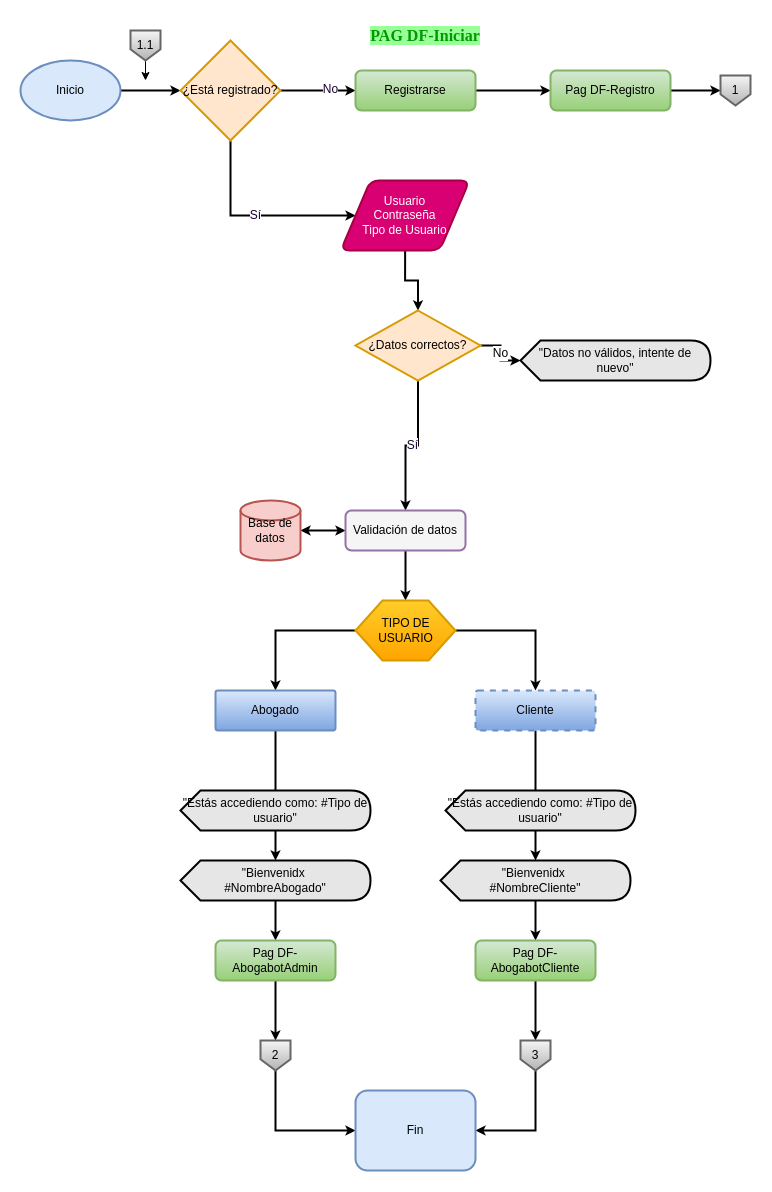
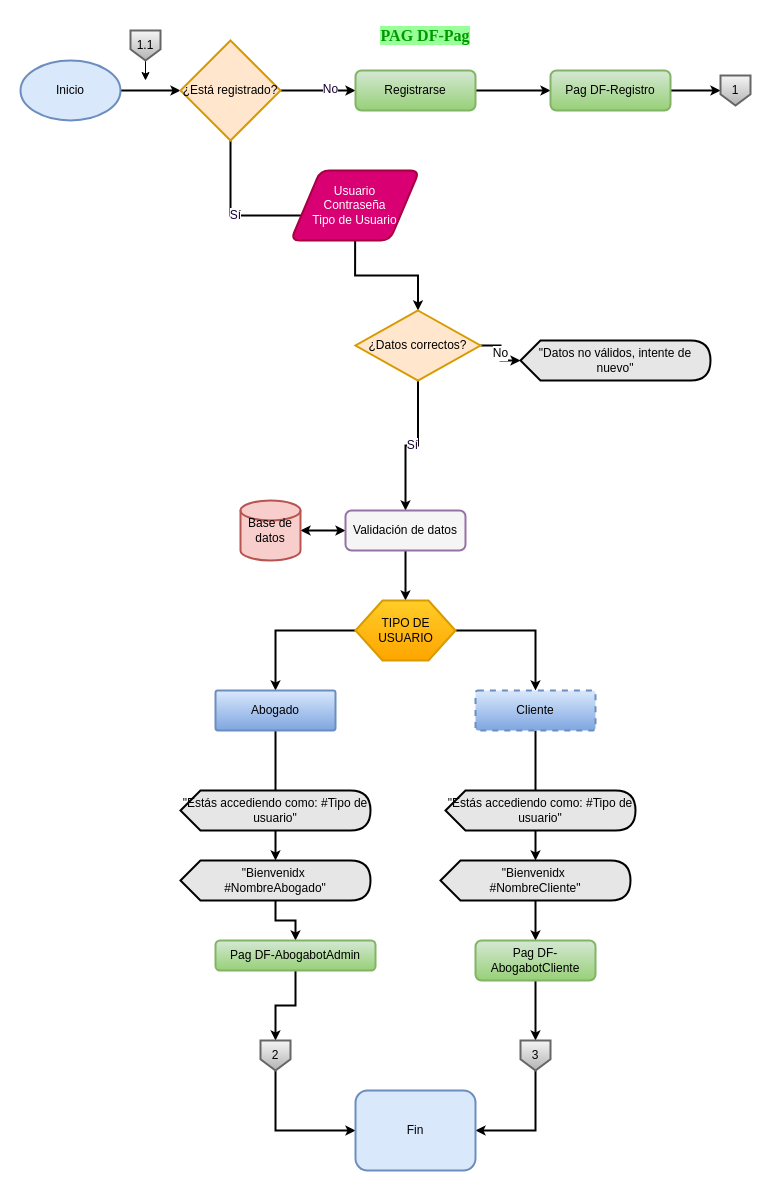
- <mxCell id="47" value="PAG DF-Iniciar" style="text;html=1;strokeColor=none;fillColor=none;align=center;verticalAlign=middle;whiteSpace=wrap;rounded=0;fontSize=16;fontColor=#009900;fontFamily=Lucida Console;fontStyle=1;labelBackgroundColor=#99FF99;" parent="1" vertex="1"><mxGeometry x="335" width="180" height="30" as="geometry" y="20" /></mxCell>
+ <mxCell id="47" value="PAG DF-Pag" style="text;html=1;strokeColor=none;fillColor=none;align=center;verticalAlign=middle;whiteSpace=wrap;rounded=0;fontSize=16;fontColor=#009900;fontFamily=Lucida Console;fontStyle=1;labelBackgroundColor=#99FF99;" parent="1" vertex="1"><mxGeometry x="335" width="180" height="30" as="geometry" y="20" /></mxCell>
- <mxCell id="46" value="&lt;span style=&quot;font-size: 12px;&quot;&gt;Usuario&lt;/span&gt;&lt;br style=&quot;font-size: 12px;&quot;&gt;&lt;span style=&quot;font-size: 12px;&quot;&gt;Contraseña&lt;/span&gt;&lt;br style=&quot;font-size: 12px;&quot;&gt;&lt;span style=&quot;font-size: 12px;&quot;&gt;Tipo de Usuario&lt;/span&gt;" style="shape=parallelogram;html=1;strokeWidth=2;perimeter=parallelogramPerimeter;whiteSpace=wrap;rounded=1;arcSize=18;size=0.23;fillColor=#d80073;strokeColor=#A50040;fontColor=#FFFFFF;fontSize=12;" parent="1" vertex="1"><mxGeometry x="340.25" y="180" width="128.75" height="70" as="geometry" /></mxCell>
+ <mxCell id="46" value="&lt;span style=&quot;font-size: 12px;&quot;&gt;Usuario&lt;/span&gt;&lt;br style=&quot;font-size: 12px;&quot;&gt;&lt;span style=&quot;font-size: 12px;&quot;&gt;Contraseña&lt;/span&gt;&lt;br style=&quot;font-size: 12px;&quot;&gt;&lt;span style=&quot;font-size: 12px;&quot;&gt;Tipo de Usuario&lt;/span&gt;" style="shape=parallelogram;html=1;strokeWidth=2;perimeter=parallelogramPerimeter;whiteSpace=wrap;rounded=1;arcSize=18;size=0.23;fillColor=#d80073;strokeColor=#A50040;fontColor=#FFFFFF;fontSize=12;" parent="1" vertex="1"><mxGeometry x="290.25" y="170" width="128.75" height="70" as="geometry" /></mxCell>
- <mxCell id="34" value="Pag DF-AbogabotAdmin" style="rounded=1;whiteSpace=wrap;html=1;fontSize=12;strokeColor=#82b366;labelBorderColor=none;fillColor=#d5e8d4;gradientColor=#97d077;strokeWidth=2;" parent="1" vertex="1"><mxGeometry x="215" y="940" width="120" height="40" as="geometry" /></mxCell>
+ <mxCell id="34" value="Pag DF-AbogabotAdmin" style="rounded=1;whiteSpace=wrap;html=1;fontSize=12;strokeColor=#82b366;labelBorderColor=none;fillColor=#d5e8d4;gradientColor=#97d077;strokeWidth=2;" parent="1" vertex="1"><mxGeometry x="215" y="940" width="160" height="30" as="geometry" /></mxCell>
